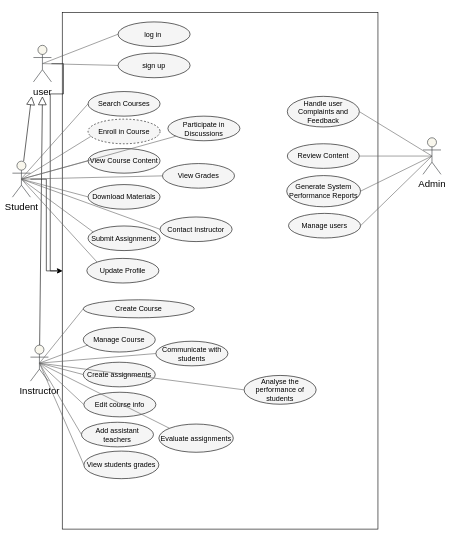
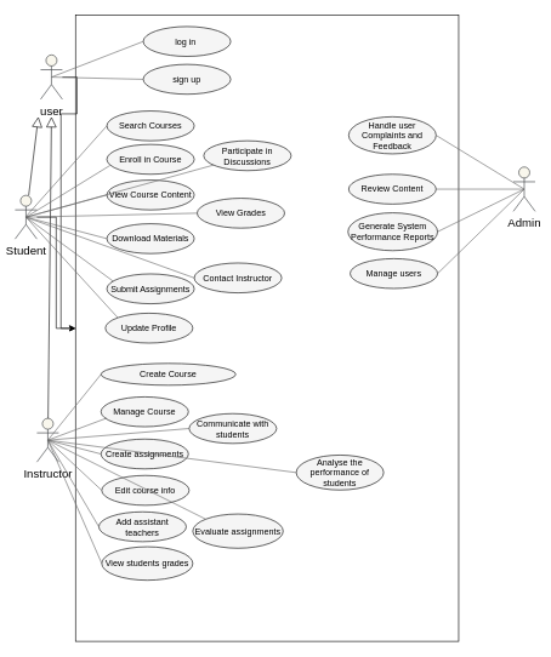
- <mxCell id="22" value="&lt;font style=&quot;color: rgb(0, 0, 0);&quot;&gt;Enroll in Course&lt;/font&gt;" style="ellipse;whiteSpace=wrap;html=1;fillColor=#f5f5f5;strokeColor=#000000;fontColor=#333333;dashed=1;" vertex="1" parent="1"><mxGeometry x="146" y="198" width="120" height="41" as="geometry" /></mxCell>
+ <mxCell id="22" value="&lt;font style=&quot;color: rgb(0, 0, 0);&quot;&gt;Enroll in Course&lt;/font&gt;" style="ellipse;whiteSpace=wrap;html=1;fillColor=#f5f5f5;strokeColor=#000000;fontColor=#333333;" vertex="1" parent="1"><mxGeometry x="146" y="198" width="120" height="41" as="geometry" /></mxCell>
